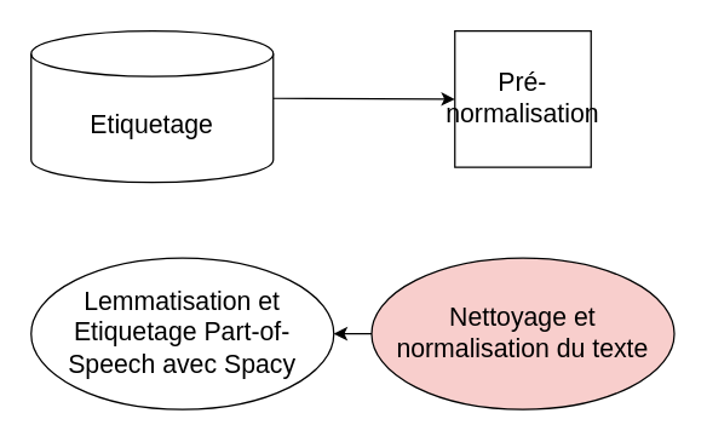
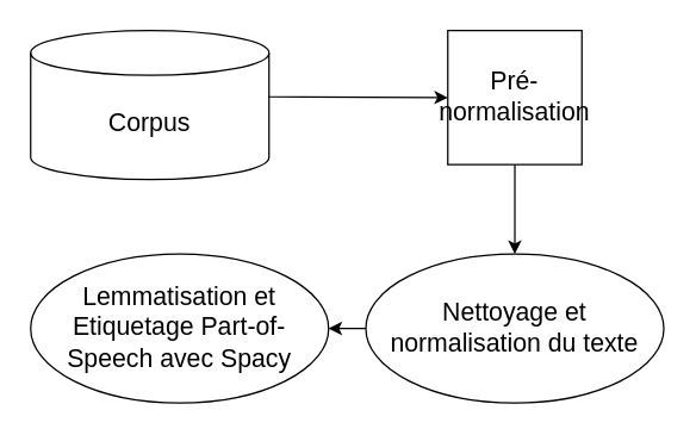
- <mxCell id="4" value="&lt;div style=&quot;font-size: 17px&quot;&gt;Etiquetage&lt;/div&gt;" style="shape=cylinder3;whiteSpace=wrap;html=1;boundedLbl=1;backgroundOutline=1;size=15;" parent="1" vertex="1"><mxGeometry x="20" y="20" width="160" height="100" as="geometry" /></mxCell>
+ <mxCell id="4" value="&lt;div style=&quot;font-size: 17px&quot;&gt;Corpus&lt;/div&gt;" style="shape=cylinder3;whiteSpace=wrap;html=1;boundedLbl=1;backgroundOutline=1;size=15;" parent="1" vertex="1"><mxGeometry x="20" y="20" width="160" height="100" as="geometry" /></mxCell>
+ <mxCell id="2" style="edgeStyle=orthogonalEdgeStyle;rounded=0;orthogonalLoop=1;jettySize=auto;html=1;exitX=0.5;exitY=1;exitDx=0;exitDy=0;entryX=0.5;entryY=0;entryDx=0;entryDy=0;fontSize=17;" edge="1" parent="1" source="3" target="8"><mxGeometry relative="1" as="geometry"><mxPoint x="332.5" y="150" as="targetPoint" /></mxGeometry></mxCell>
- <mxCell id="8" value="&lt;div&gt;Nettoyage et normalisation du texte &lt;br&gt;&lt;/div&gt;" style="ellipse;whiteSpace=wrap;html=1;fontSize=17;fillColor=#f8cecc;" vertex="1" parent="1"><mxGeometry x="245" y="170" width="200" height="100" as="geometry" /></mxCell>
+ <mxCell id="8" value="&lt;div&gt;Nettoyage et normalisation du texte &lt;br&gt;&lt;/div&gt;" style="ellipse;whiteSpace=wrap;html=1;fontSize=17;" vertex="1" parent="1"><mxGeometry x="245" y="170" width="200" height="100" as="geometry" /></mxCell>
